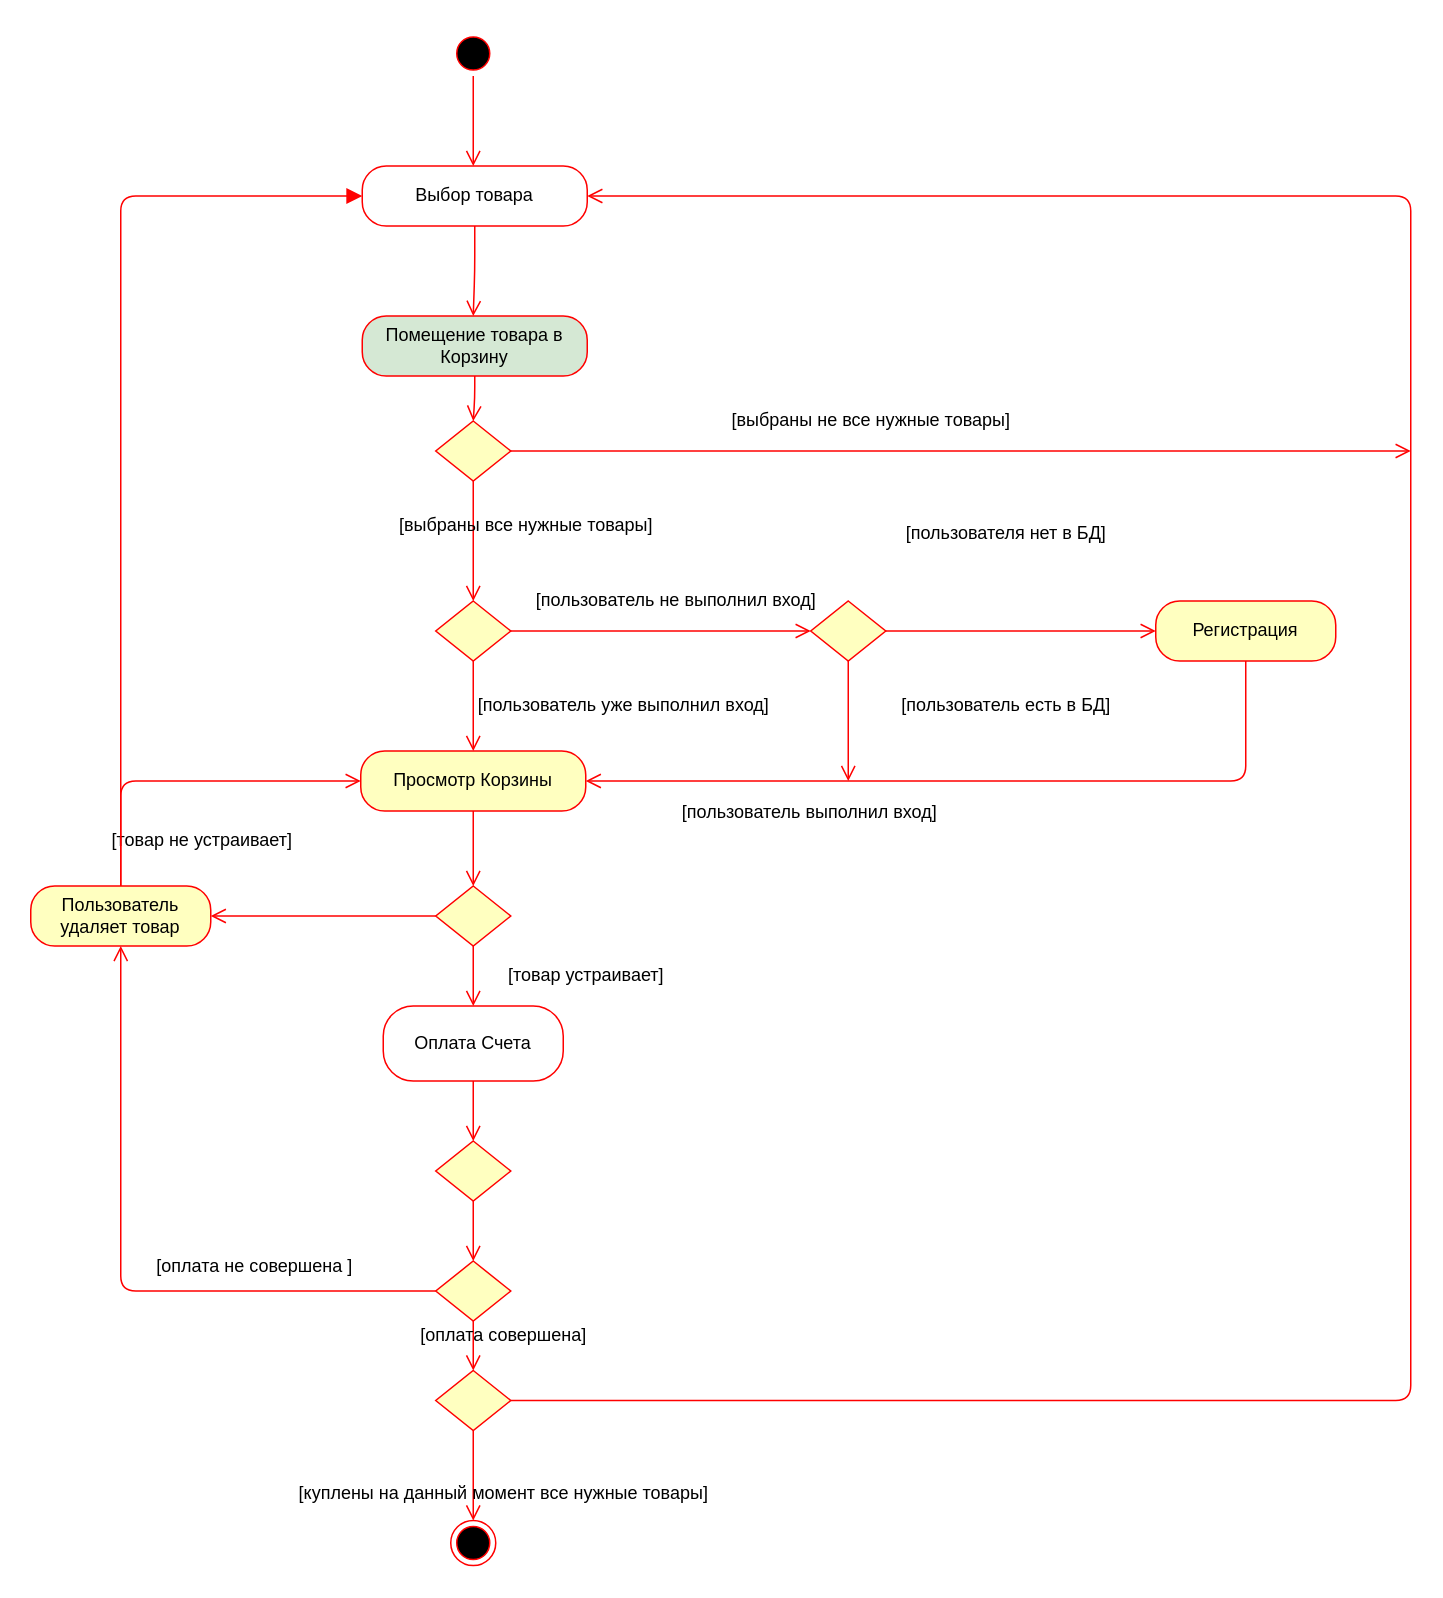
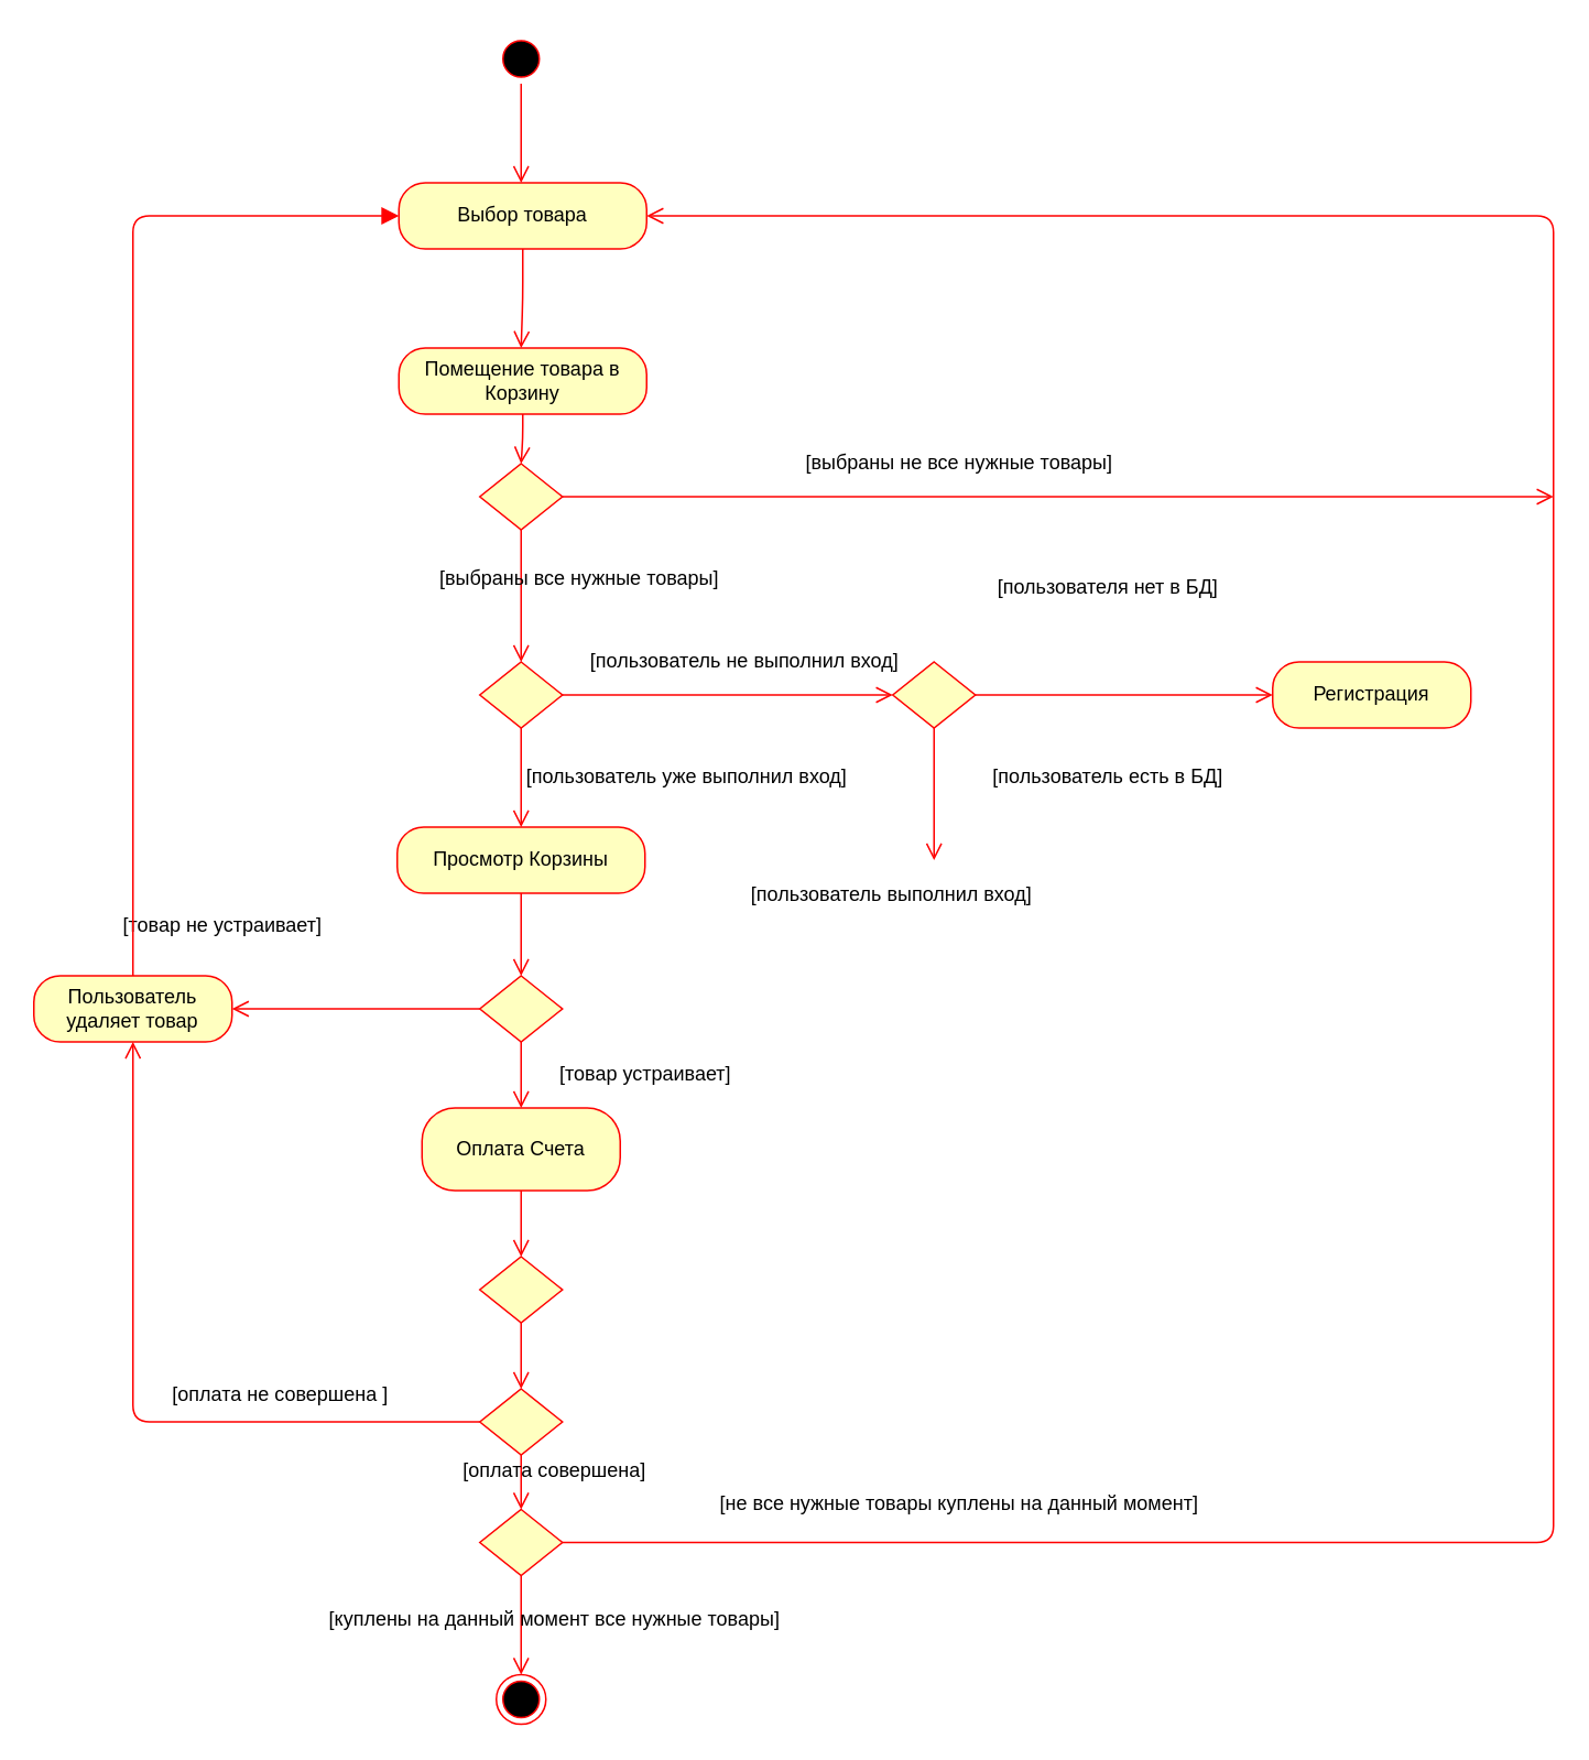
- <mxCell id="4" value="Выбор товара" style="rounded=1;whiteSpace=wrap;html=1;arcSize=40;fontColor=#000000;fillColor=#ffffff;strokeColor=#ff0000;" parent="1" vertex="1"><mxGeometry x="241" y="110" width="150" height="40" as="geometry" /></mxCell>
+ <mxCell id="4" value="Выбор товара" style="rounded=1;whiteSpace=wrap;html=1;arcSize=40;fontColor=#000000;fillColor=#ffffc0;strokeColor=#ff0000;" parent="1" vertex="1"><mxGeometry x="241" y="110" width="150" height="40" as="geometry" /></mxCell>
- <mxCell id="6" value="Помещение товара в Корзину" style="rounded=1;whiteSpace=wrap;html=1;arcSize=40;fontColor=#000000;fillColor=#d5e8d4;strokeColor=#ff0000;" parent="1" vertex="1"><mxGeometry x="241" y="210" width="150" height="40" as="geometry" /></mxCell>
+ <mxCell id="6" value="Помещение товара в Корзину" style="rounded=1;whiteSpace=wrap;html=1;arcSize=40;fontColor=#000000;fillColor=#ffffc0;strokeColor=#ff0000;" parent="1" vertex="1"><mxGeometry x="241" y="210" width="150" height="40" as="geometry" /></mxCell>
- <mxCell id="34" value="" style="edgeStyle=orthogonalEdgeStyle;html=1;verticalAlign=bottom;endArrow=open;endSize=8;strokeColor=#ff0000;fontColor=none;entryX=0;entryY=0.5;entryDx=0;entryDy=0;exitX=0.5;exitY=0;exitDx=0;exitDy=0;" parent="1" source="33" target="16" edge="1"><mxGeometry relative="1" as="geometry"><mxPoint x="60" y="340" as="targetPoint" /><Array as="points"><mxPoint x="80" y="520" /></Array></mxGeometry></mxCell>
- <mxCell id="15" value="" style="edgeStyle=orthogonalEdgeStyle;html=1;verticalAlign=bottom;endArrow=open;endSize=8;strokeColor=#ff0000;entryX=1;entryY=0.5;entryDx=0;entryDy=0;" parent="1" source="14" target="16" edge="1"><mxGeometry relative="1" as="geometry"><mxPoint x="440" y="560" as="targetPoint" /><Array as="points"><mxPoint x="830" y="520" /></Array></mxGeometry></mxCell>
- <mxCell id="35" value="Оплата Счета" style="rounded=1;whiteSpace=wrap;html=1;arcSize=40;fontColor=#000000;fillColor=#ffffff;strokeColor=#ff0000;" parent="1" vertex="1"><mxGeometry x="255" y="670" width="120" height="50" as="geometry" /></mxCell>
+ <mxCell id="35" value="Оплата Счета" style="rounded=1;whiteSpace=wrap;html=1;arcSize=40;fontColor=#000000;fillColor=#ffffc0;strokeColor=#ff0000;" parent="1" vertex="1"><mxGeometry x="255" y="670" width="120" height="50" as="geometry" /></mxCell>
+ <mxCell id="48" value="[не все нужные товары куплены на данный момент]" style="text;html=1;align=center;verticalAlign=middle;resizable=0;points=[];autosize=1;fontColor=none;" parent="1" vertex="1"><mxGeometry x="425" y="900" width="310" height="20" as="geometry" /></mxCell>
- <mxCell id="46" value="[куплены на данный момент все нужные товары]" style="text;html=1;align=center;verticalAlign=middle;resizable=0;points=[];autosize=1;fontColor=none;" parent="1" vertex="1"><mxGeometry x="190" y="985" width="290" height="20" as="geometry" /></mxCell>
+ <mxCell id="46" value="[куплены на данный момент все нужные товары]" style="text;html=1;align=center;verticalAlign=middle;resizable=0;points=[];autosize=1;fontColor=none;" parent="1" vertex="1"><mxGeometry x="190" y="970" width="290" height="20" as="geometry" /></mxCell>
